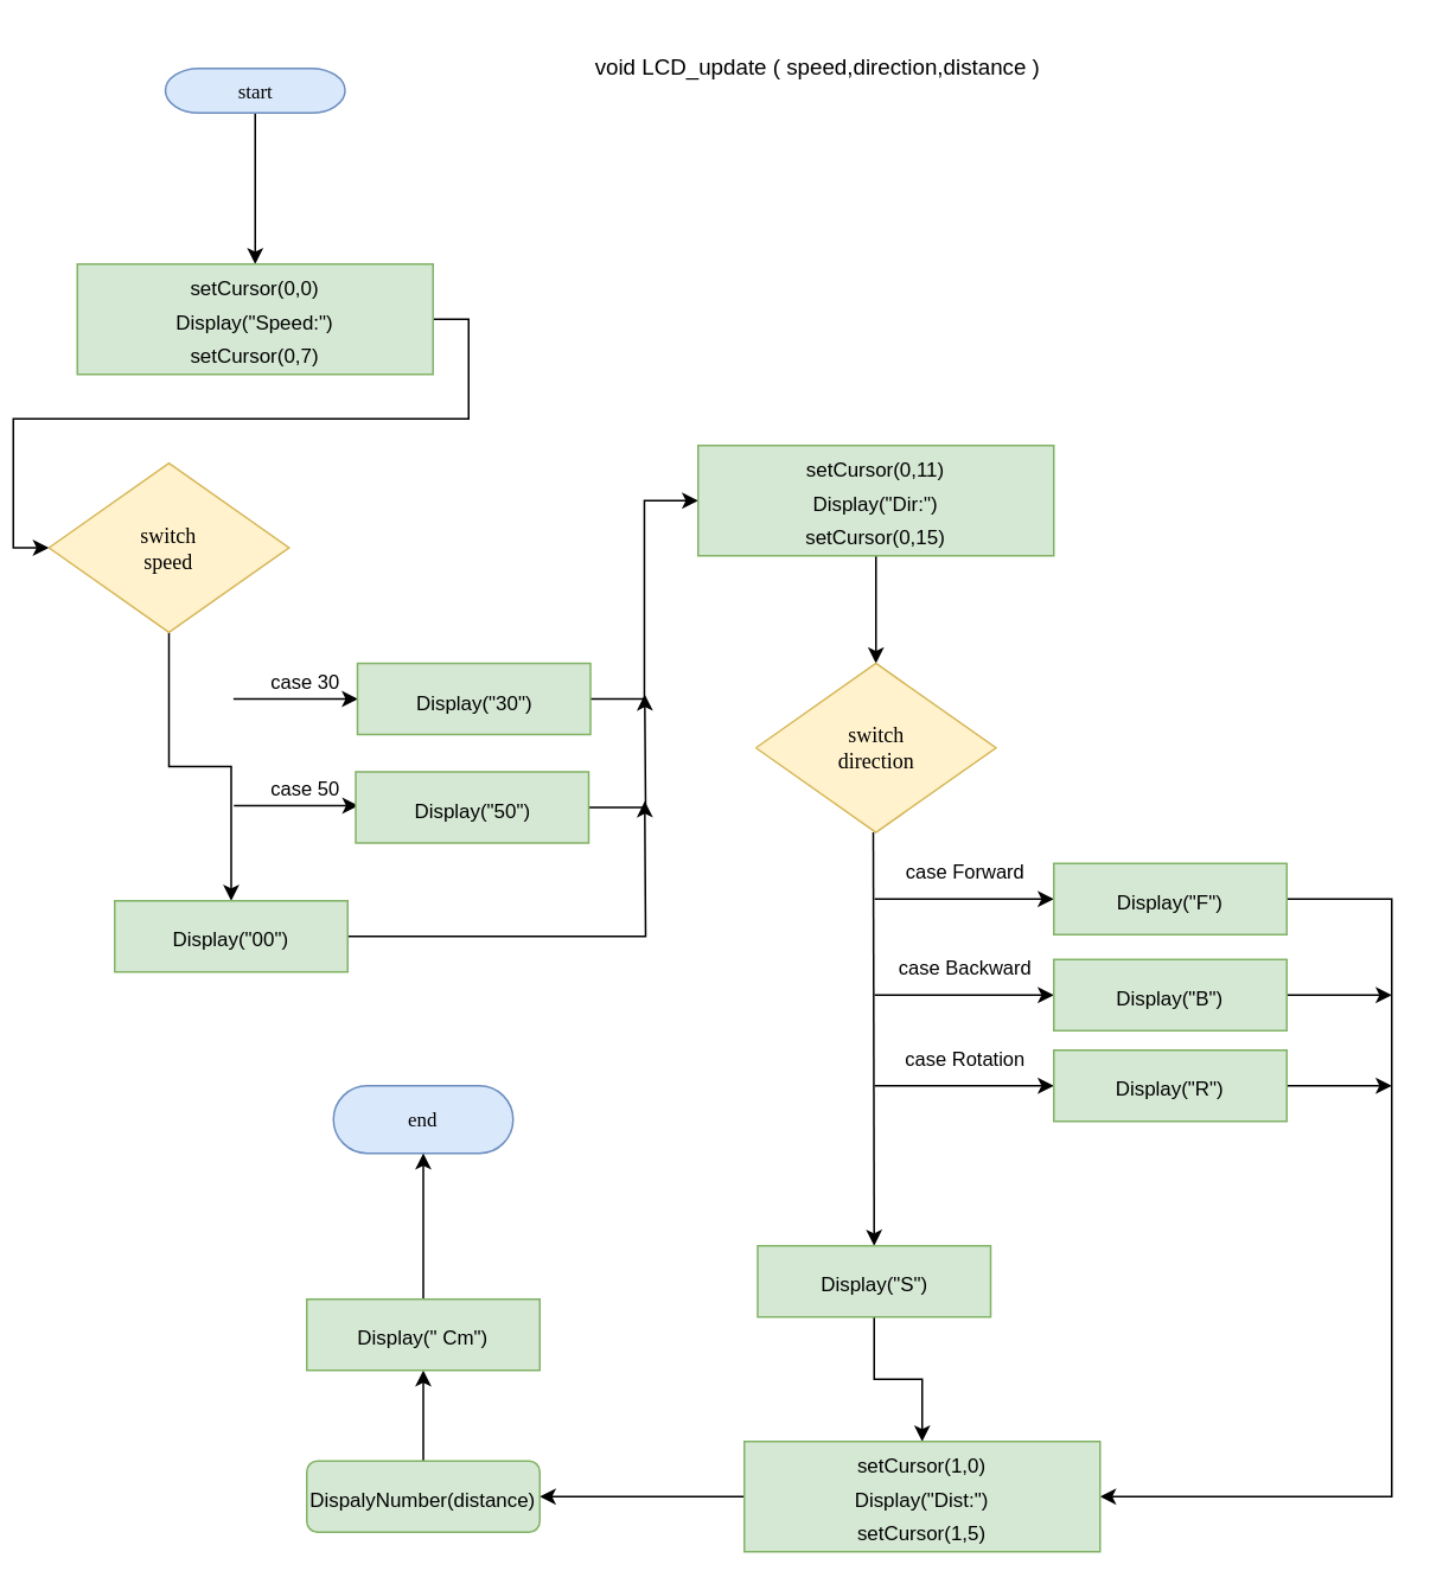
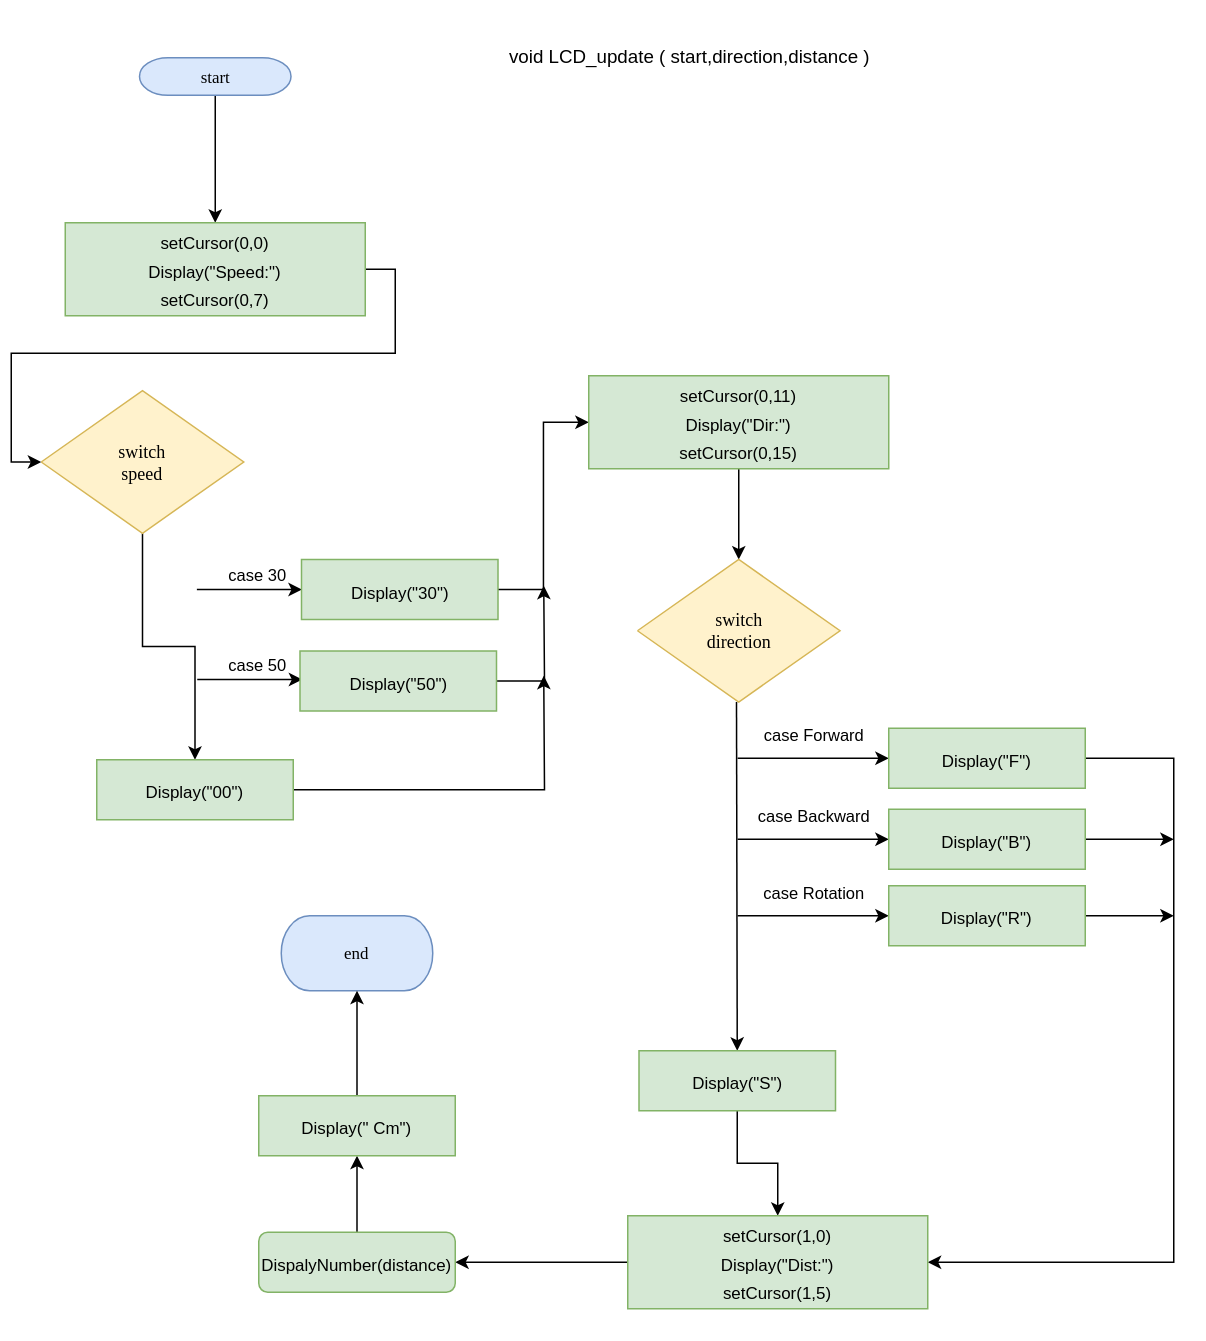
- <mxCell id="8" value="&lt;font style=&quot;font-size: 12.5px;&quot;&gt;void LCD_update ( speed,direction,distance )&lt;/font&gt;" style="text;html=1;strokeColor=none;fillColor=none;align=center;verticalAlign=middle;whiteSpace=wrap;rounded=0;" parent="1" vertex="1"><mxGeometry x="316.25" y="20" width="272.5" height="36" as="geometry" /></mxCell>
+ <mxCell id="8" value="&lt;font style=&quot;font-size: 12.5px;&quot;&gt;void LCD_update ( start,direction,distance )&lt;/font&gt;" style="text;html=1;strokeColor=none;fillColor=none;align=center;verticalAlign=middle;whiteSpace=wrap;rounded=0;" parent="1" vertex="1"><mxGeometry x="316.25" y="20" width="272.5" height="36" as="geometry" /></mxCell>
- <mxCell id="9" value="&lt;div style=&quot;&quot;&gt;&lt;font style=&quot;direction: ltr; letter-spacing: 0px; line-height: 120%; opacity: 1; font-size: 11.29px;&quot;&gt;end&lt;/font&gt;&lt;/div&gt;" style="verticalAlign=middle;align=center;overflow=width;vsdxID=30;fillColor=#dae8fc;shape=stencil(tVLREoIgEPwaHnEQxsl3s/9gEpSJwDko7e+DsEkze2l627vdu5uFRaxyHe8FosR5sCcxqMZ3iO0Rpcp0ApQPCLEasUpaEC3Yi2lS3fOojOhsr3HDmObyMtsVcYqS29Qh5FEfklwrM5OXeUa/yjkcAwfr7TDpiyTfXvjkMR+Vw2A998qaBac5tAKHU1hq3i4oNwjRr9ofvayt/+Rk+yX/4iWA159KpXWKxJx/z0Bopfyw+g4=);strokeColor=#6c8ebf;spacingTop=-1;spacingBottom=-1;spacingLeft=-1;spacingRight=-1;points=[[0.5,1,0],[0.5,0,0],[0,0.5,0],[1,0.5,0]];labelBackgroundColor=none;rounded=1;html=1;whiteSpace=wrap;fontFamily=Calibri;" parent="1" vertex="1"><mxGeometry x="180" y="610" width="101" height="38" as="geometry" /></mxCell>
+ <mxCell id="9" value="&lt;div style=&quot;&quot;&gt;&lt;font style=&quot;direction: ltr; letter-spacing: 0px; line-height: 120%; opacity: 1; font-size: 11.29px;&quot;&gt;end&lt;/font&gt;&lt;/div&gt;" style="verticalAlign=middle;align=center;overflow=width;vsdxID=30;fillColor=#dae8fc;shape=stencil(tVLREoIgEPwaHnEQxsl3s/9gEpSJwDko7e+DsEkze2l627vdu5uFRaxyHe8FosR5sCcxqMZ3iO0Rpcp0ApQPCLEasUpaEC3Yi2lS3fOojOhsr3HDmObyMtsVcYqS29Qh5FEfklwrM5OXeUa/yjkcAwfr7TDpiyTfXvjkMR+Vw2A998qaBac5tAKHU1hq3i4oNwjRr9ofvayt/+Rk+yX/4iWA159KpXWKxJx/z0Bopfyw+g4=);strokeColor=#6c8ebf;spacingTop=-1;spacingBottom=-1;spacingLeft=-1;spacingRight=-1;points=[[0.5,1,0],[0.5,0,0],[0,0.5,0],[1,0.5,0]];labelBackgroundColor=none;rounded=1;html=1;whiteSpace=wrap;fontFamily=Calibri;" parent="1" vertex="1"><mxGeometry x="180" y="610" width="101" height="50" as="geometry" /></mxCell>
